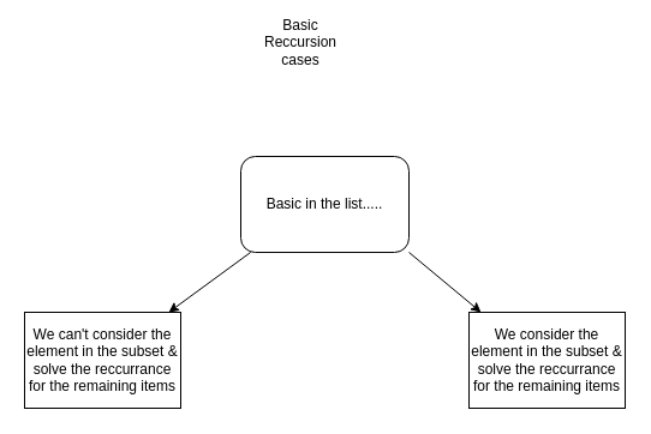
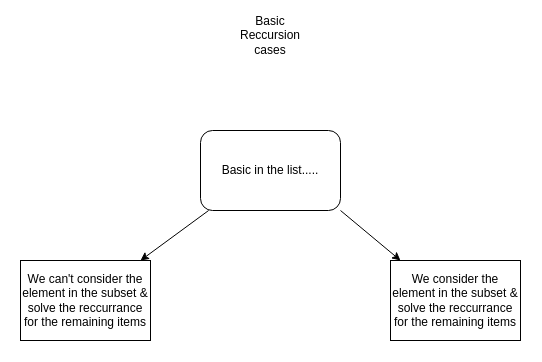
- <mxCell id="7" value="Basic Reccursion cases" style="text;strokeColor=none;align=center;fillColor=none;html=1;verticalAlign=middle;whiteSpace=wrap;rounded=0;" vertex="1" parent="1"><mxGeometry x="205" y="20" width="90" height="30" as="geometry" /></mxCell>
+ <mxCell id="7" value="Basic Reccursion cases" style="text;strokeColor=none;align=center;fillColor=none;html=1;verticalAlign=middle;whiteSpace=wrap;rounded=0;" vertex="1" parent="1"><mxGeometry x="225" y="20" width="90" height="30" as="geometry" /></mxCell>
